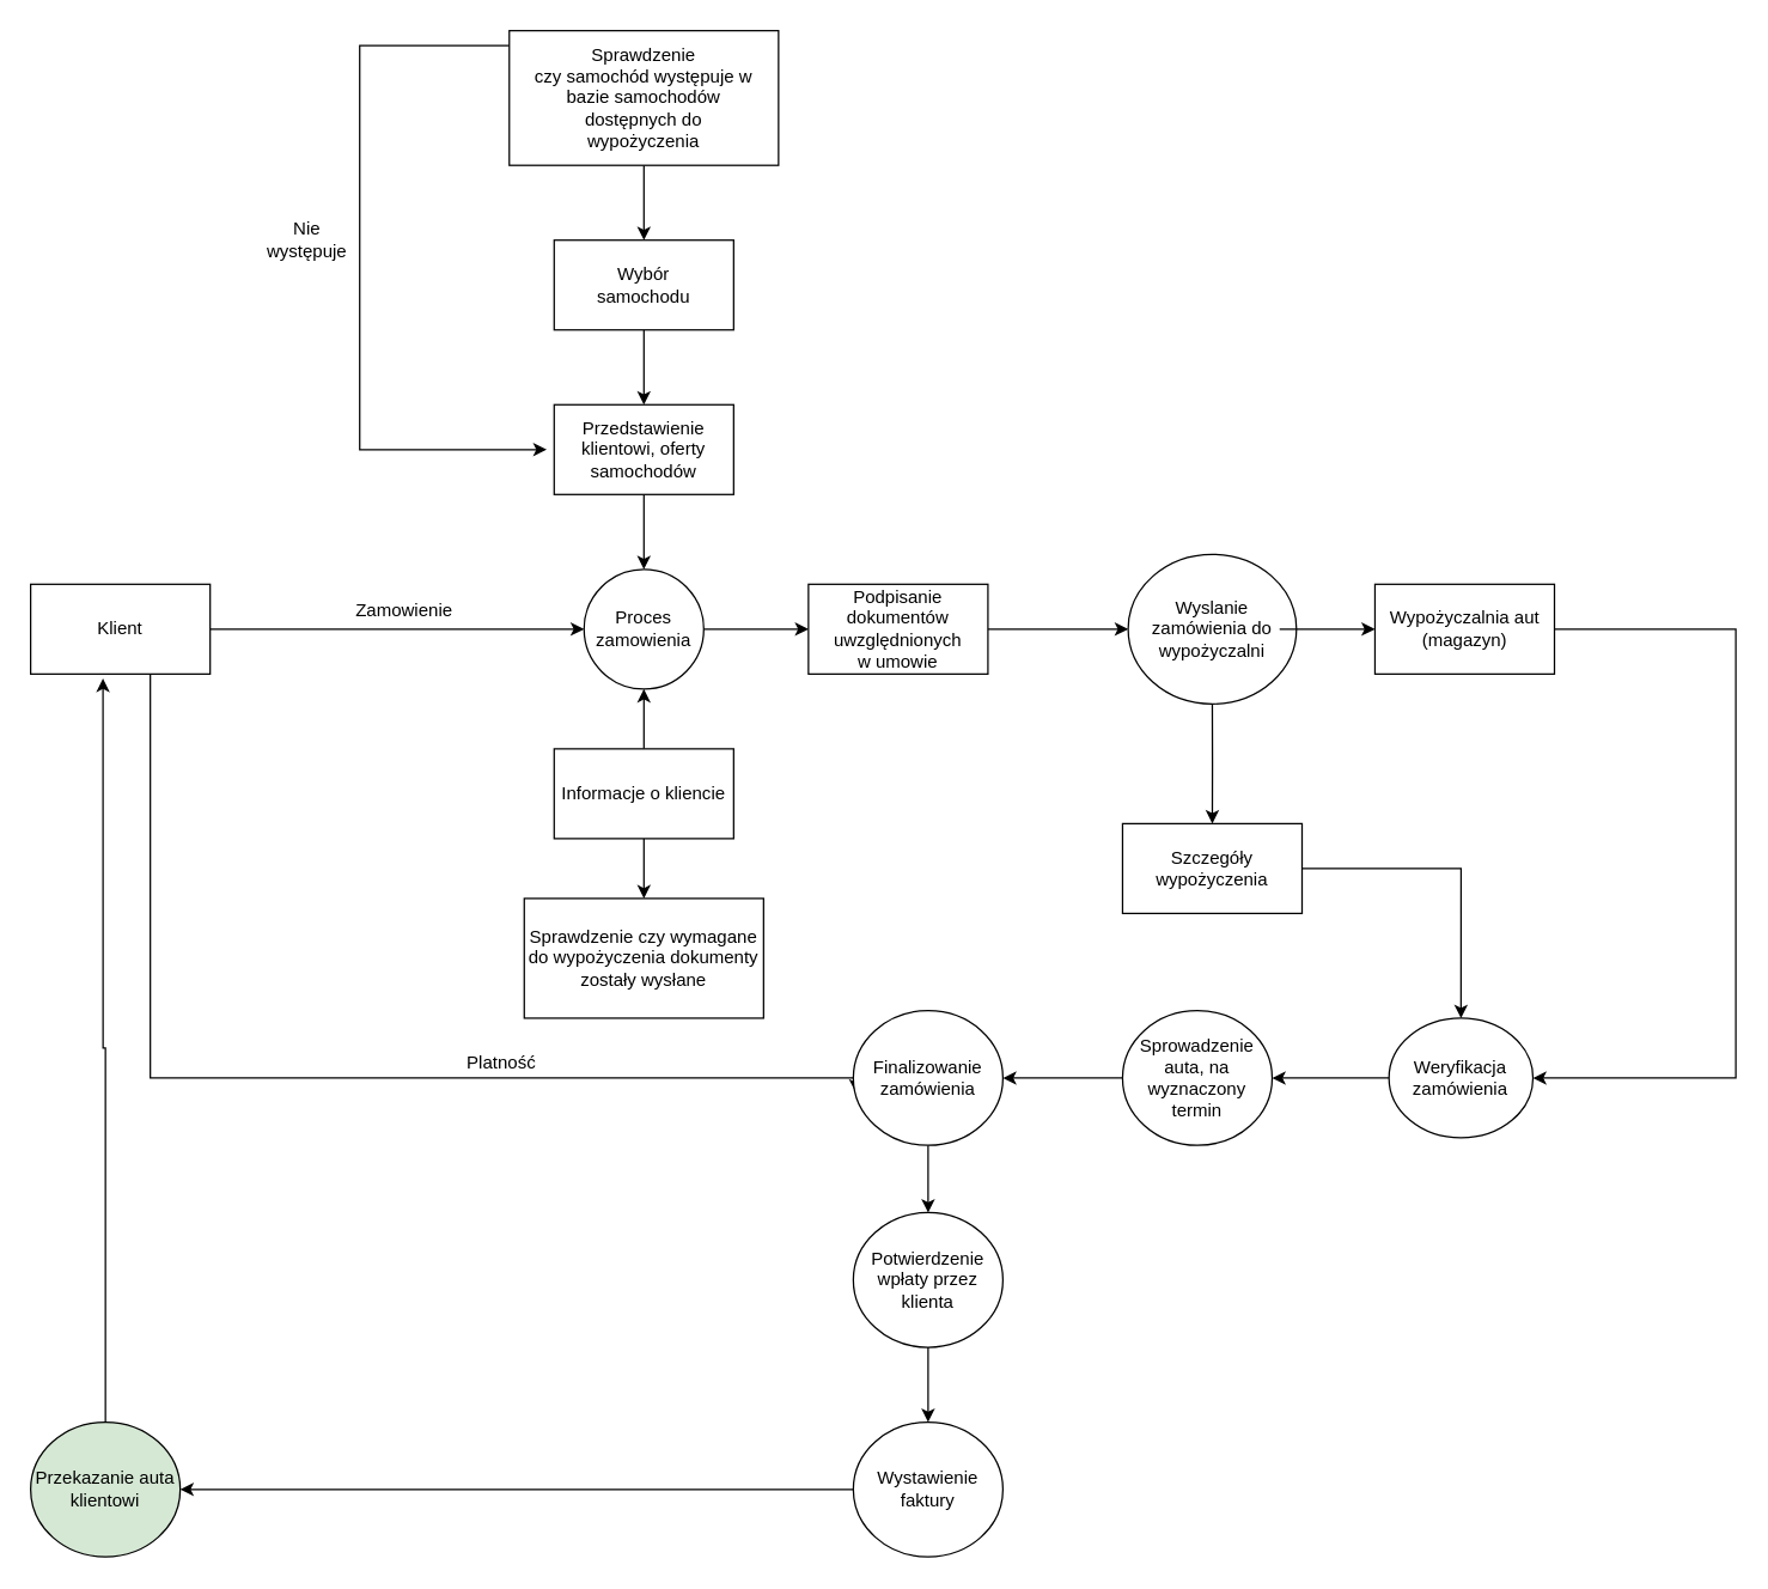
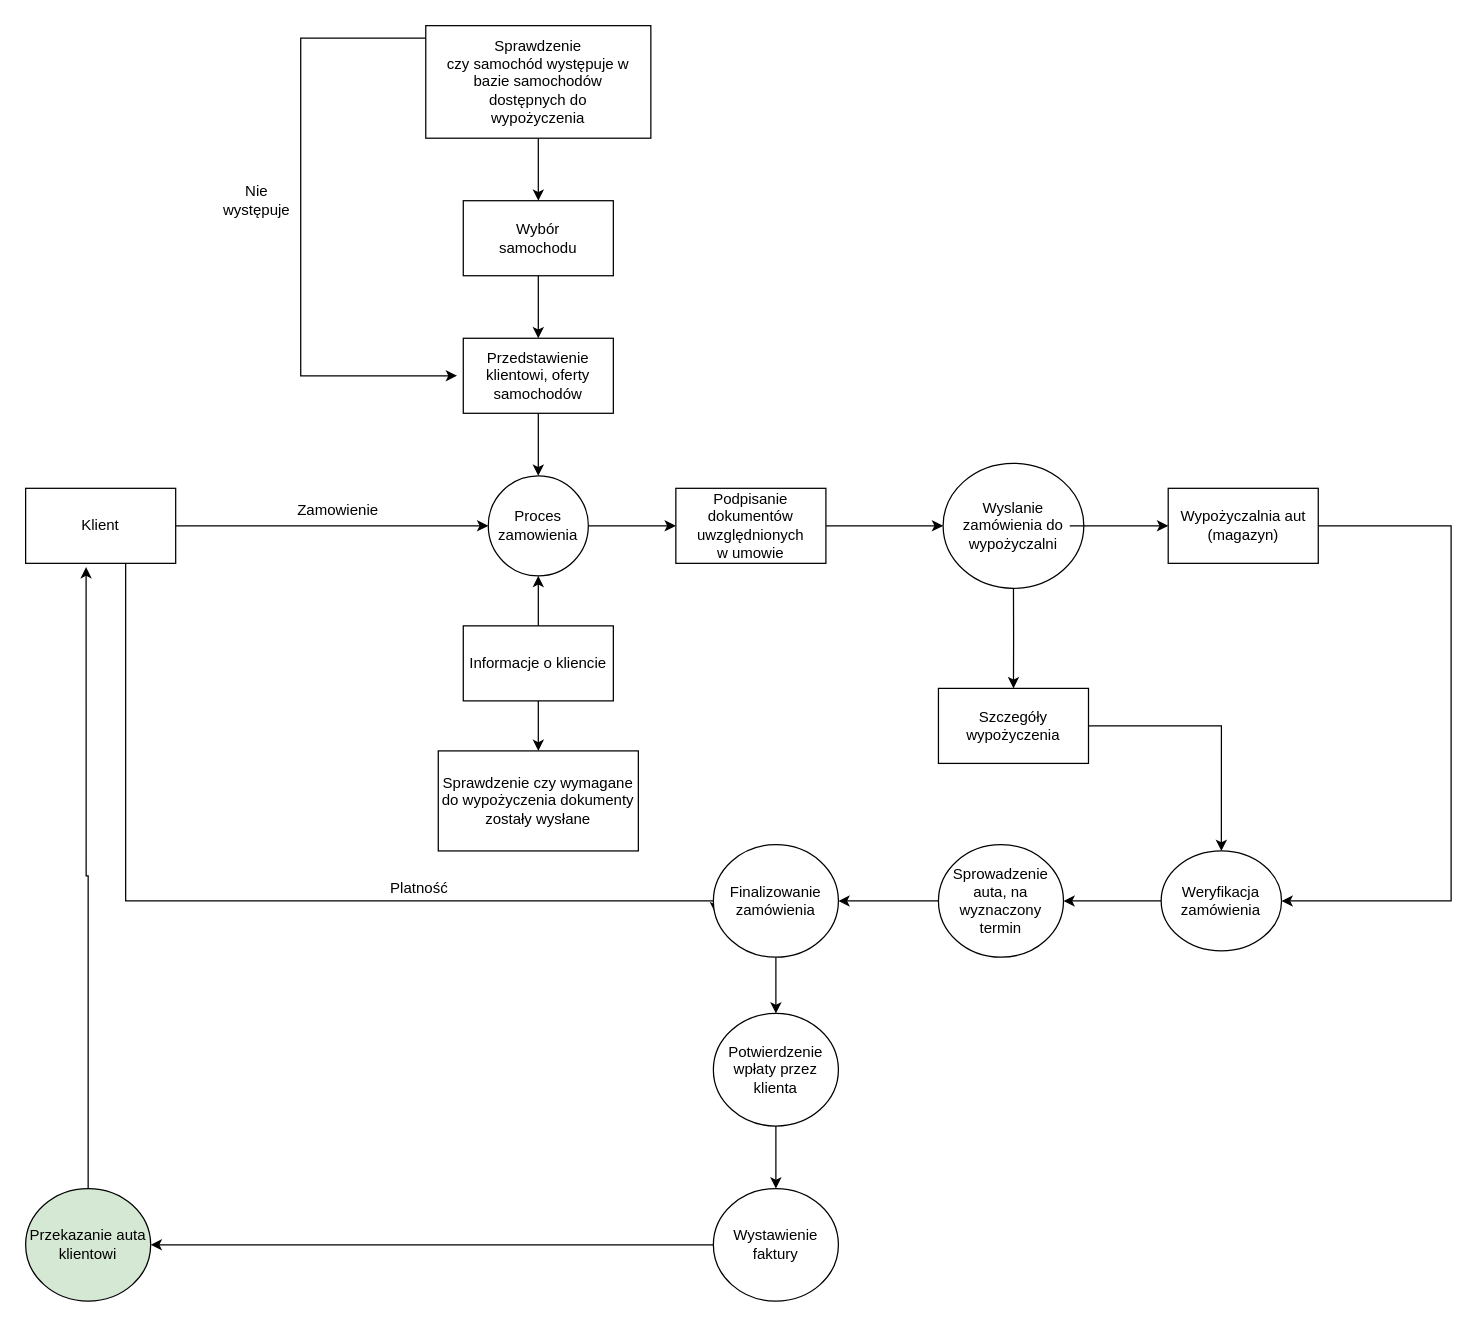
- <mxCell id="33" value="Wypożyczalnia aut&lt;br&gt;(magazyn)" style="whiteSpace=wrap;html=1;" parent="1" vertex="1"><mxGeometry x="918.75" y="390" width="120" height="60" as="geometry" /></mxCell>
+ <mxCell id="33" value="Wypożyczalnia aut&lt;br&gt;(magazyn)" style="whiteSpace=wrap;html=1;" parent="1" vertex="1"><mxGeometry x="933.75" y="390" width="120" height="60" as="geometry" /></mxCell>
